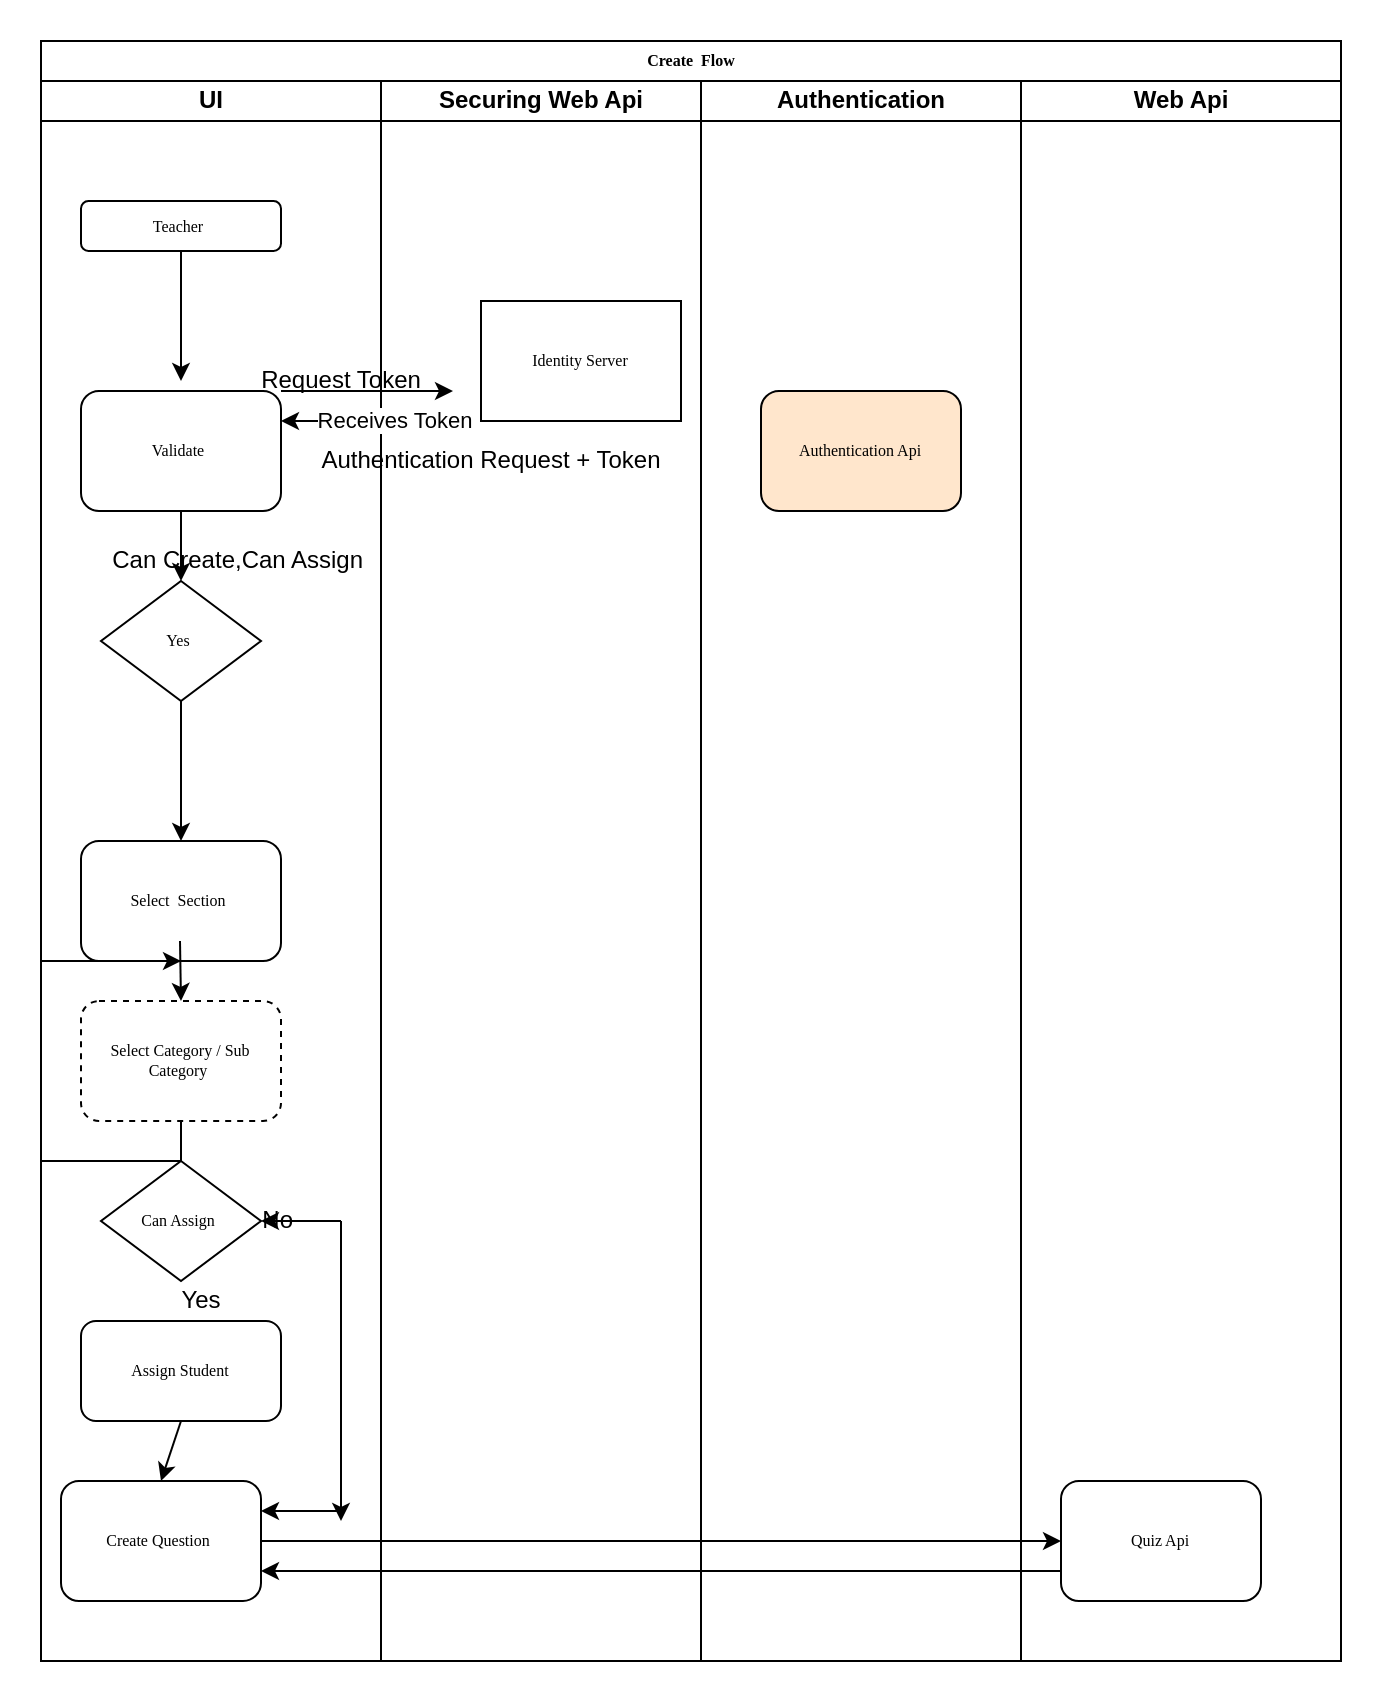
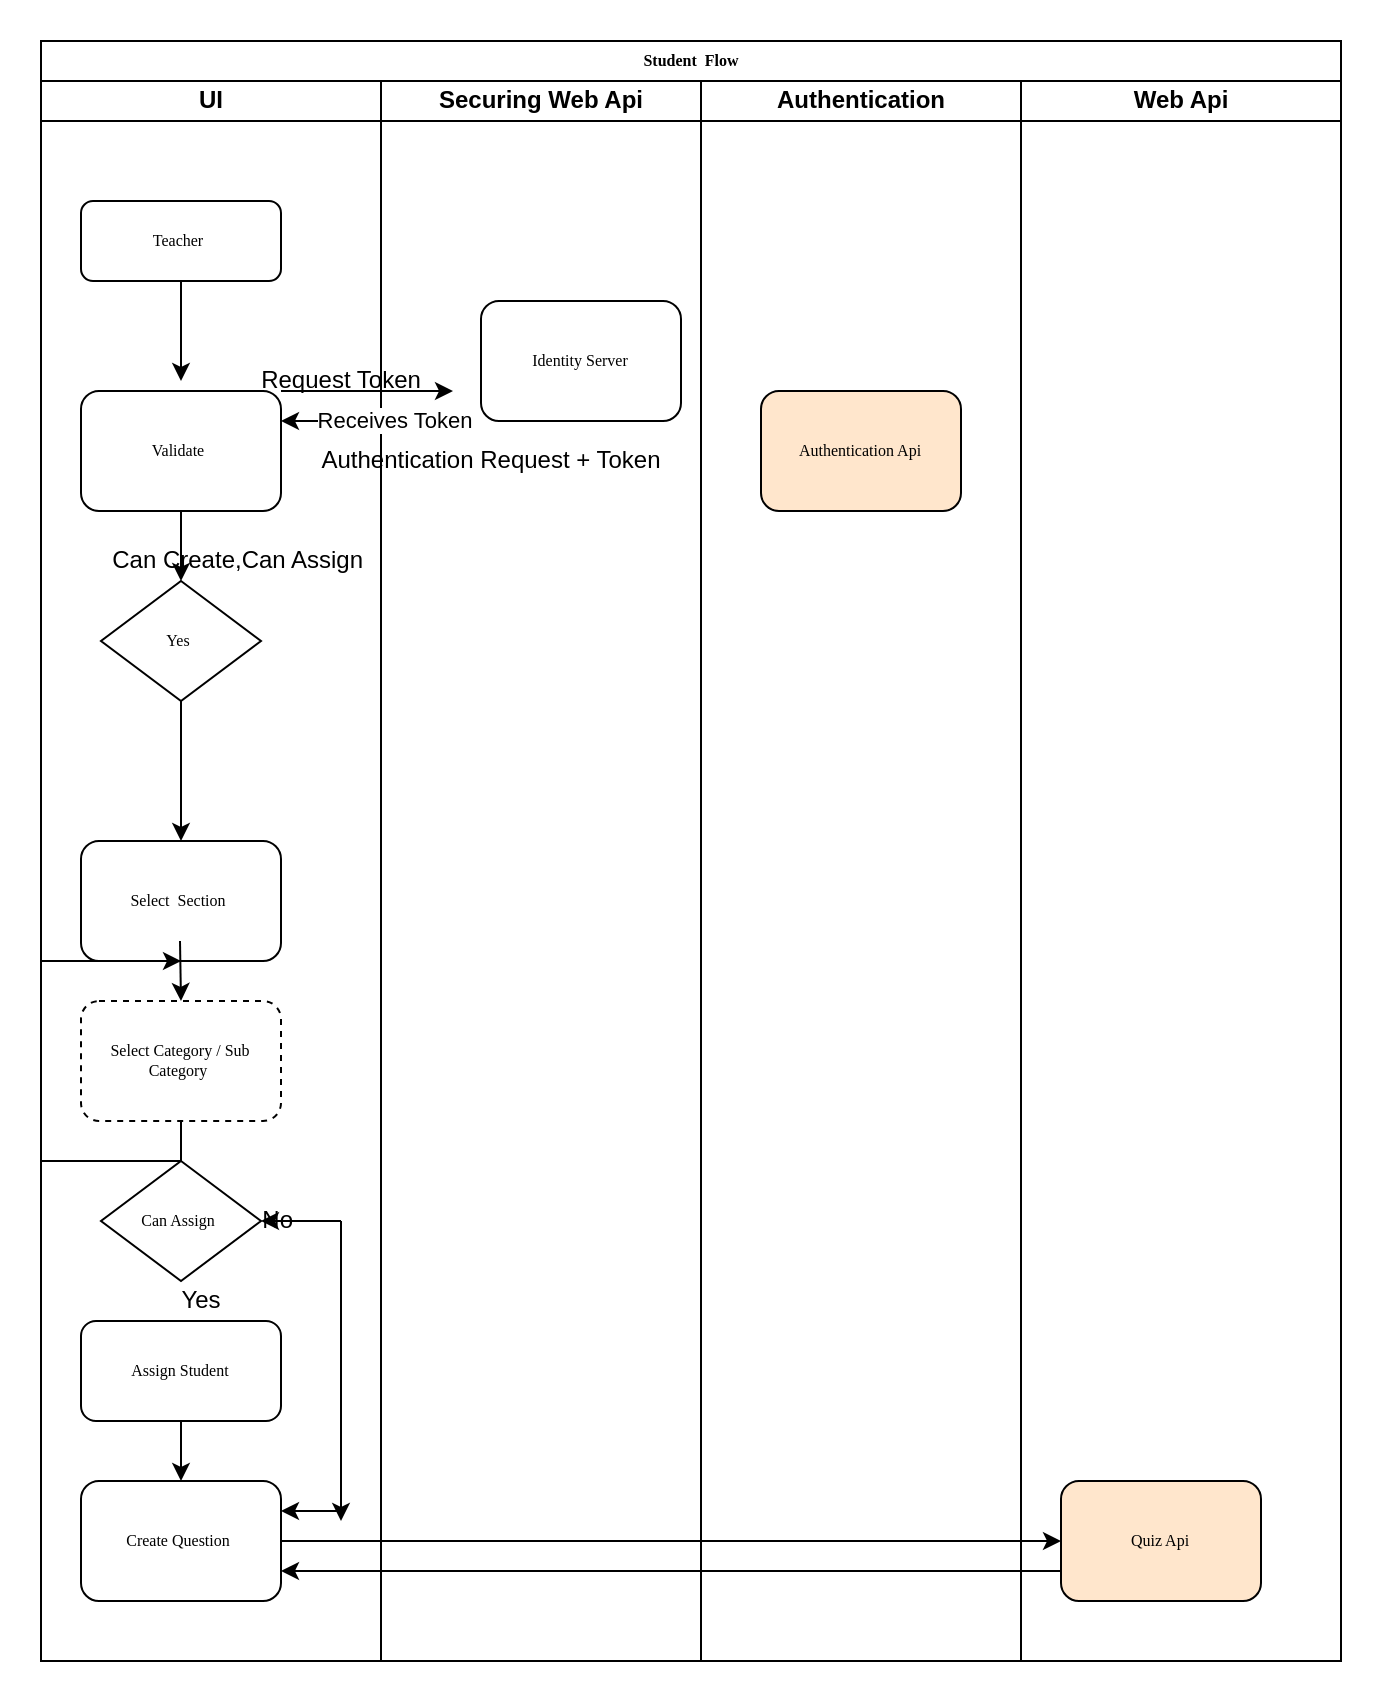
- <mxCell id="2" value="Create&amp;nbsp; Flow" style="swimlane;html=1;childLayout=stackLayout;startSize=20;rounded=0;shadow=0;labelBackgroundColor=none;strokeWidth=1;fontFamily=Verdana;fontSize=8;align=center;" parent="1" vertex="1"><mxGeometry x="20" y="20" width="650" height="810" as="geometry" /></mxCell>
+ <mxCell id="2" value="Student&amp;nbsp; Flow" style="swimlane;html=1;childLayout=stackLayout;startSize=20;rounded=0;shadow=0;labelBackgroundColor=none;strokeWidth=1;fontFamily=Verdana;fontSize=8;align=center;" parent="1" vertex="1"><mxGeometry x="20" y="20" width="650" height="810" as="geometry" /></mxCell>
- <mxCell id="4" value="Teacher&amp;nbsp;" style="rounded=1;whiteSpace=wrap;html=1;shadow=0;labelBackgroundColor=none;strokeWidth=1;fontFamily=Verdana;fontSize=8;align=center;" parent="3" vertex="1"><mxGeometry x="20" y="60" width="100" height="25" as="geometry" /></mxCell>
+ <mxCell id="4" value="Teacher&amp;nbsp;" style="rounded=1;whiteSpace=wrap;html=1;shadow=0;labelBackgroundColor=none;strokeWidth=1;fontFamily=Verdana;fontSize=8;align=center;" parent="3" vertex="1"><mxGeometry x="20" y="60" width="100" height="40" as="geometry" /></mxCell>
- <mxCell id="18" value="Identity Server" style="whiteSpace=wrap;html=1;shadow=0;labelBackgroundColor=none;strokeWidth=1;fontFamily=Verdana;fontSize=8;align=center;rounded=0;" parent="17" vertex="1"><mxGeometry x="50" y="110" width="100" height="60" as="geometry" /></mxCell>
+ <mxCell id="18" value="Identity Server" style="rounded=1;whiteSpace=wrap;html=1;shadow=0;labelBackgroundColor=none;strokeWidth=1;fontFamily=Verdana;fontSize=8;align=center;" parent="17" vertex="1"><mxGeometry x="50" y="110" width="100" height="60" as="geometry" /></mxCell>
- <mxCell id="15" value="Create Question&amp;nbsp;" style="rounded=1;whiteSpace=wrap;html=1;shadow=0;labelBackgroundColor=none;strokeWidth=1;fontFamily=Verdana;fontSize=8;align=center;" parent="3" vertex="1"><mxGeometry x="10" y="700" width="100" height="60" as="geometry" /></mxCell>
+ <mxCell id="15" value="Create Question&amp;nbsp;" style="rounded=1;whiteSpace=wrap;html=1;shadow=0;labelBackgroundColor=none;strokeWidth=1;fontFamily=Verdana;fontSize=8;align=center;" parent="3" vertex="1"><mxGeometry x="20" y="700" width="100" height="60" as="geometry" /></mxCell>
- <mxCell id="23" value="Quiz Api" style="rounded=1;whiteSpace=wrap;html=1;shadow=0;labelBackgroundColor=none;strokeWidth=1;fontFamily=Verdana;fontSize=8;align=center;" parent="22" vertex="1"><mxGeometry x="20" y="700" width="100" height="60" as="geometry" /></mxCell>
+ <mxCell id="23" value="Quiz Api" style="rounded=1;whiteSpace=wrap;html=1;shadow=0;labelBackgroundColor=none;strokeWidth=1;fontFamily=Verdana;fontSize=8;align=center;fillColor=#ffe6cc;" parent="22" vertex="1"><mxGeometry x="20" y="700" width="100" height="60" as="geometry" /></mxCell>
